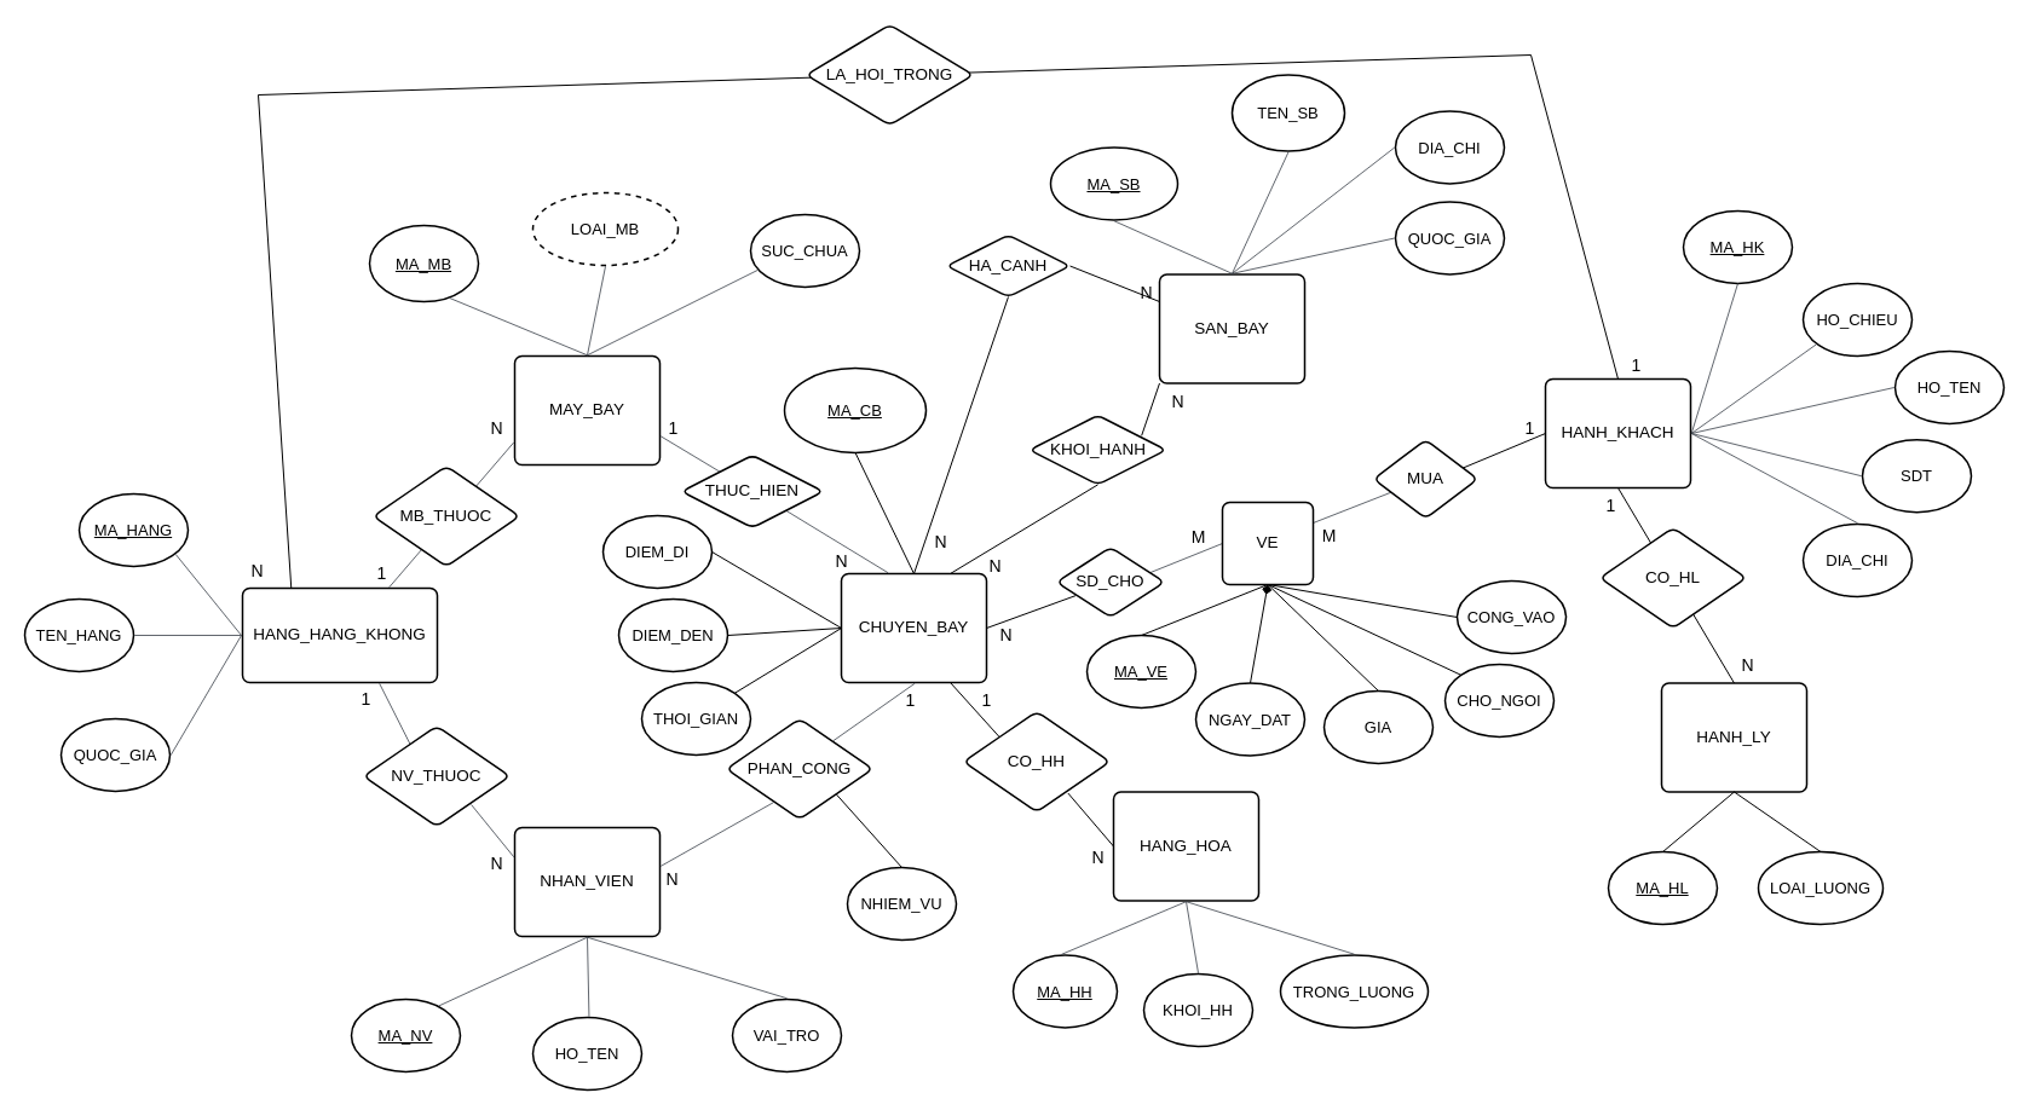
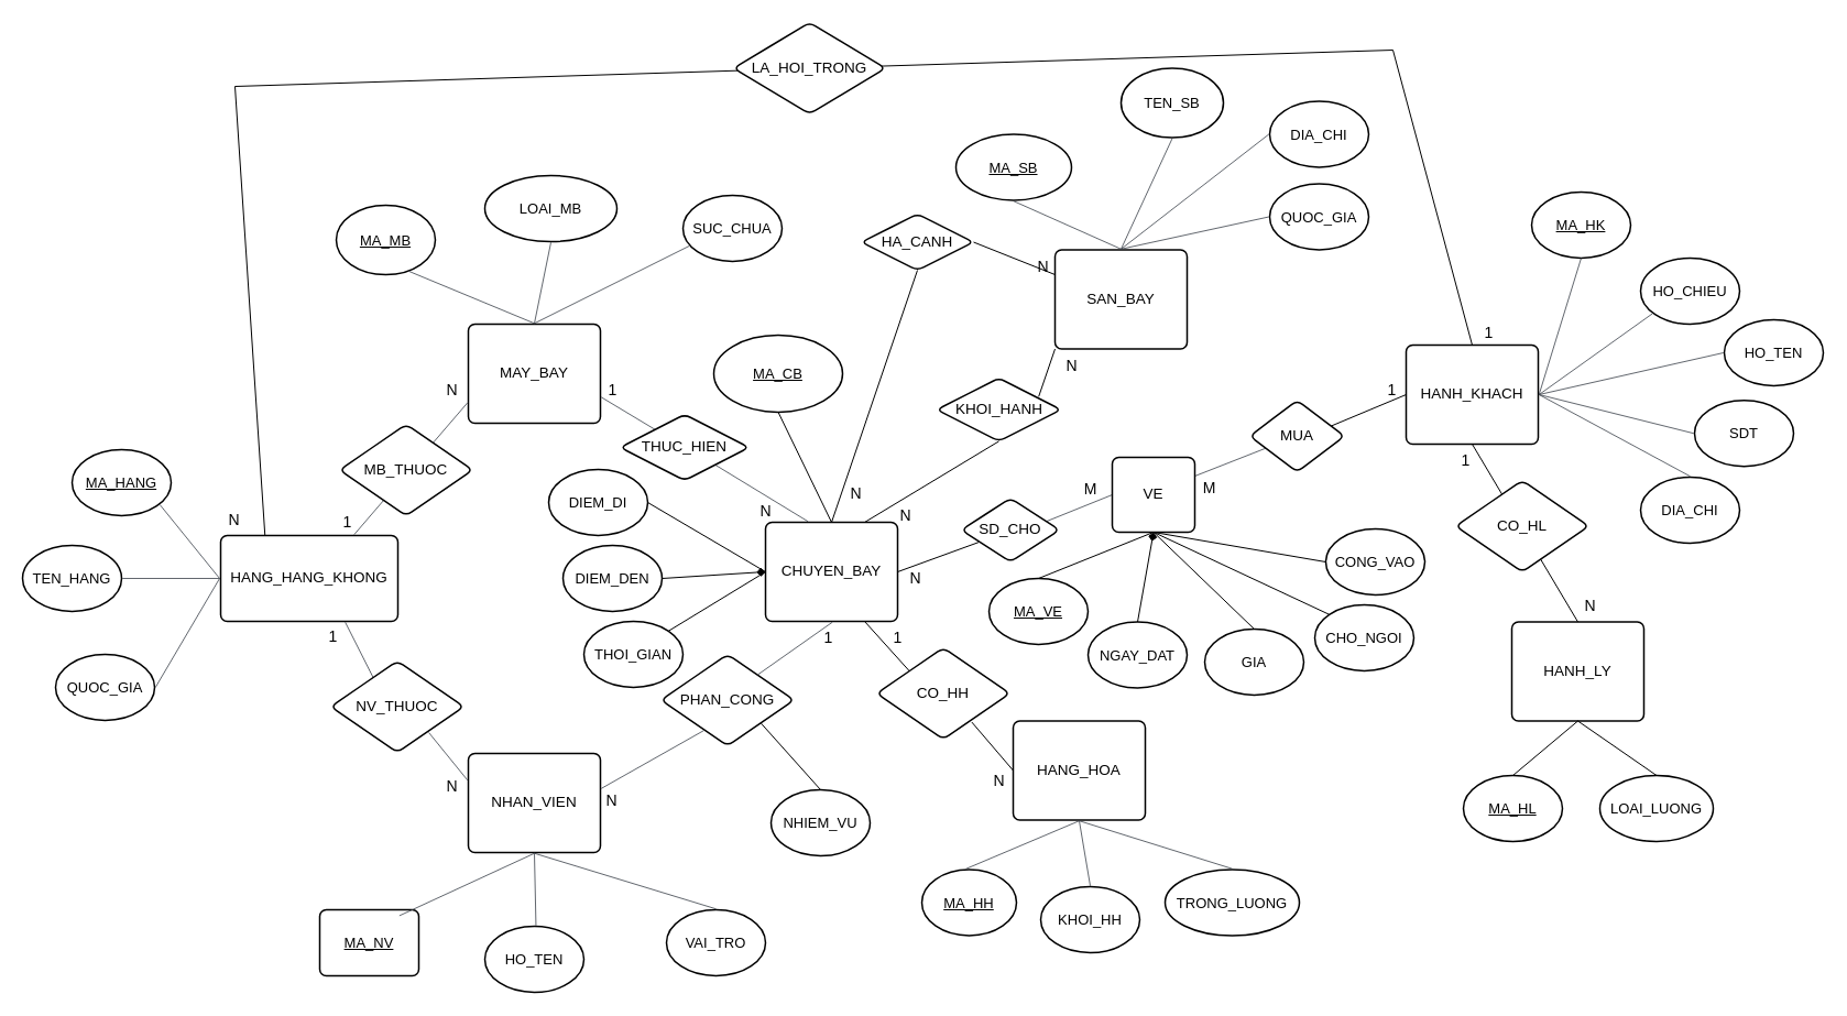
- <mxCell id="21" value="LOAI_MB" style="html=1;overflow=block;blockSpacing=1;whiteSpace=wrap;ellipse;fontSize=13;spacing=3.8;strokeOpacity=100;fillOpacity=100;rounded=1;absoluteArcSize=1;arcSize=12;fillColor=#ffffff;strokeWidth=1.5;lucidId=07vWCxFzSL3a;dashed=1;" parent="1" vertex="1"><mxGeometry x="440" y="159" width="120" height="60" as="geometry" /></mxCell>
+ <mxCell id="21" value="LOAI_MB" style="html=1;overflow=block;blockSpacing=1;whiteSpace=wrap;ellipse;fontSize=13;spacing=3.8;strokeOpacity=100;fillOpacity=100;rounded=1;absoluteArcSize=1;arcSize=12;fillColor=#ffffff;strokeWidth=1.5;lucidId=07vWCxFzSL3a;" parent="1" vertex="1"><mxGeometry x="440" y="159" width="120" height="60" as="geometry" /></mxCell>
- <mxCell id="91" value="" style="endArrow=none;html=1;rounded=0;entryX=0;entryY=0.5;entryDx=0;entryDy=0;exitX=1;exitY=0.5;exitDx=0;exitDy=0;" parent="1" source="88" target="5" edge="1"><mxGeometry width="50" height="50" relative="1" as="geometry"><mxPoint x="638" y="581" as="sourcePoint" /><mxPoint x="688" y="531" as="targetPoint" /></mxGeometry></mxCell>
+ <mxCell id="91" value="" style="endArrow=diamond;html=1;rounded=0;entryX=0;entryY=0.5;entryDx=0;entryDy=0;exitX=1;exitY=0.5;exitDx=0;exitDy=0;" parent="1" source="88" target="5" edge="1"><mxGeometry width="50" height="50" relative="1" as="geometry"><mxPoint x="638" y="581" as="sourcePoint" /><mxPoint x="688" y="531" as="targetPoint" /></mxGeometry></mxCell>
- <mxCell id="36" value="MA_NV" style="html=1;overflow=block;blockSpacing=1;whiteSpace=wrap;ellipse;fontSize=13;fontStyle=4;spacing=3.8;strokeOpacity=100;fillOpacity=100;rounded=1;absoluteArcSize=1;arcSize=12;fillColor=#ffffff;strokeWidth=1.5;lucidId=e~vWB5wRytt7;" parent="1" vertex="1"><mxGeometry x="290" y="826" width="90" height="60" as="geometry" /></mxCell>
+ <mxCell id="36" value="MA_NV" style="html=1;overflow=block;blockSpacing=1;whiteSpace=wrap;fontSize=13;fontStyle=4;spacing=3.8;strokeOpacity=100;fillOpacity=100;absoluteArcSize=1;arcSize=12;fillColor=#ffffff;strokeWidth=1.5;lucidId=e~vWB5wRytt7;rounded=1;" parent="1" vertex="1"><mxGeometry x="290" y="826" width="90" height="60" as="geometry" /></mxCell>
